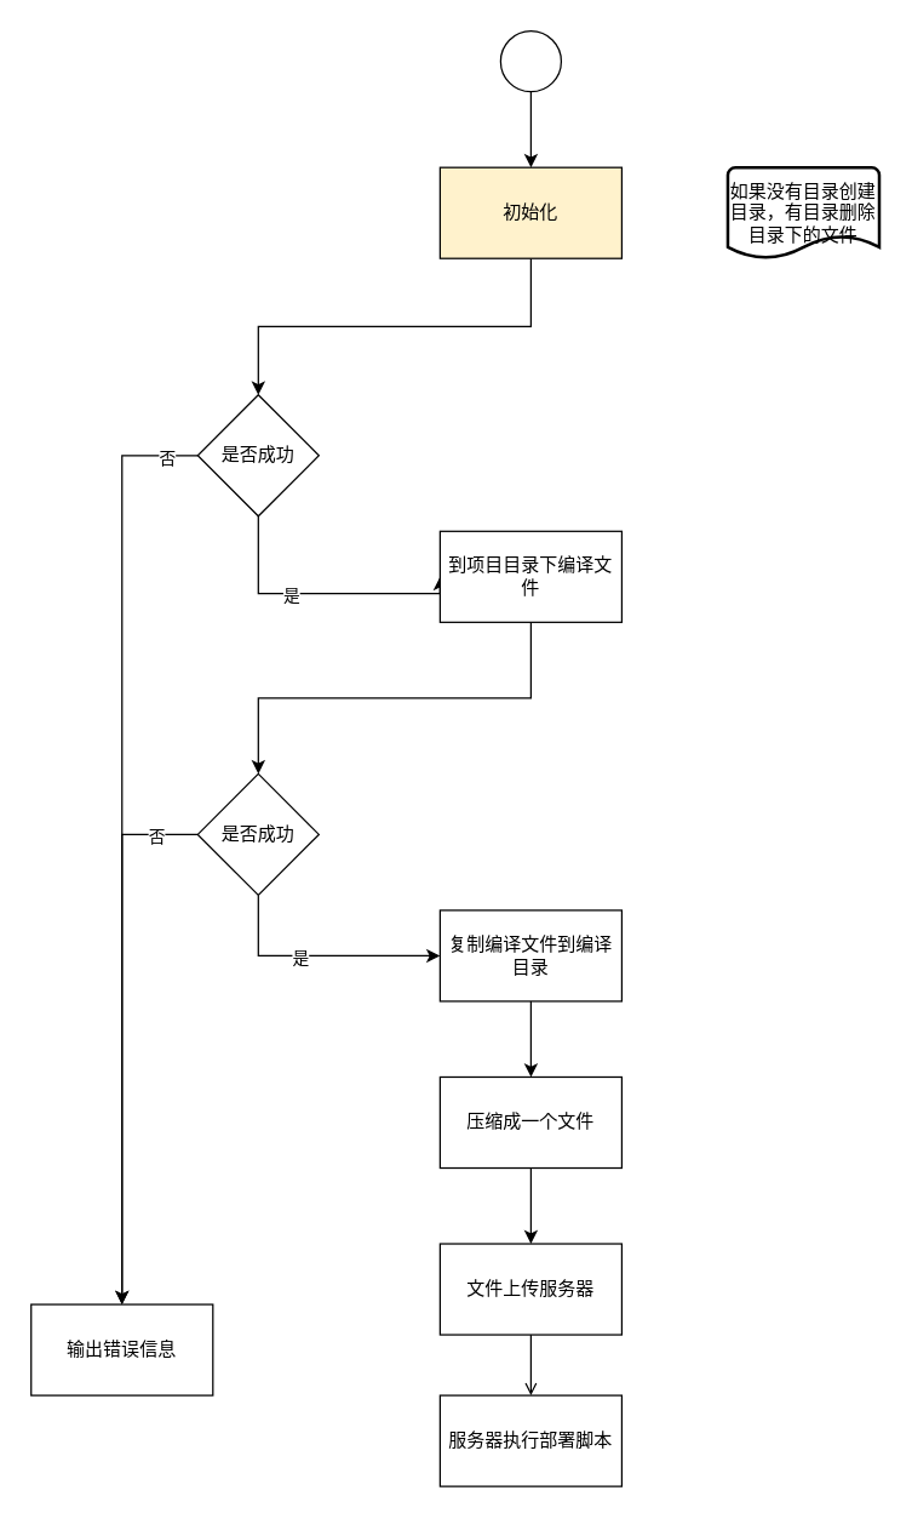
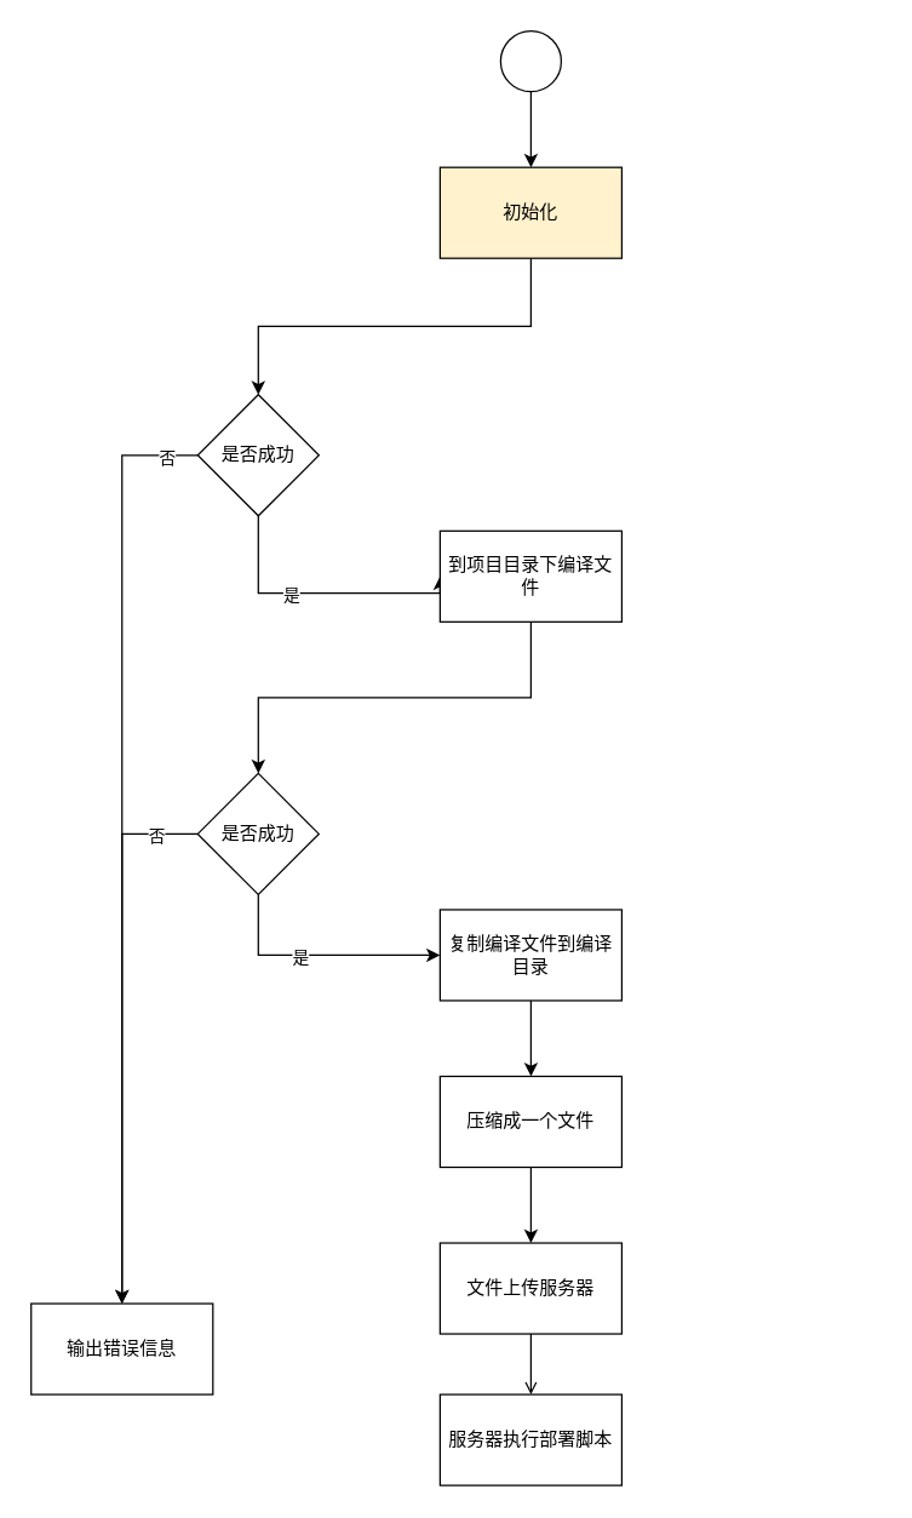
- <mxCell id="13" value="如果没有目录创建目录，有目录删除目录下的文件" style="strokeWidth=2;html=1;shape=mxgraph.flowchart.document2;whiteSpace=wrap;size=0.25;" vertex="1" parent="1"><mxGeometry x="480" y="110" width="100" height="60" as="geometry" /></mxCell>
